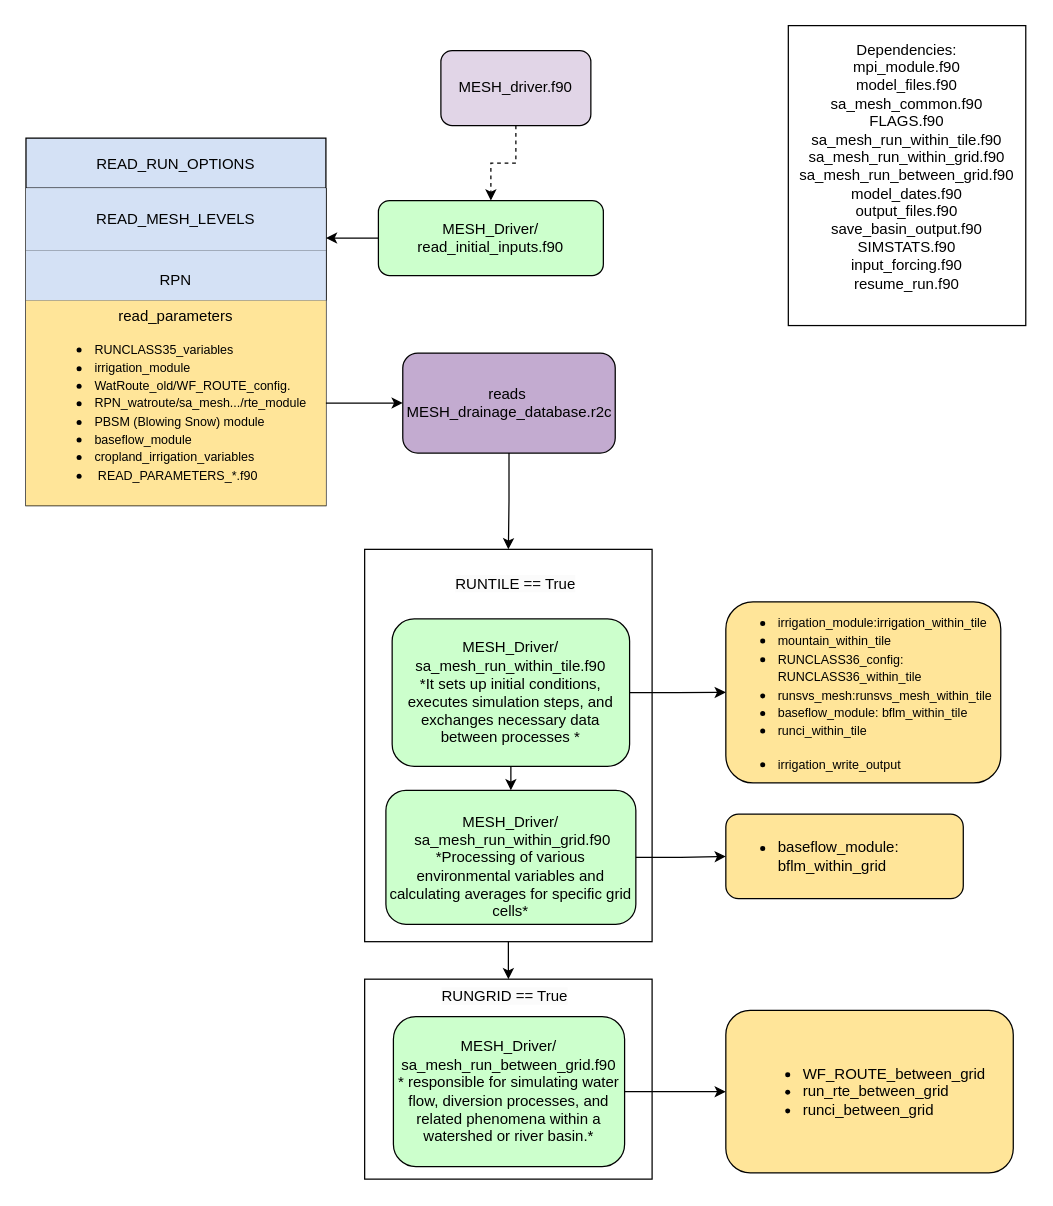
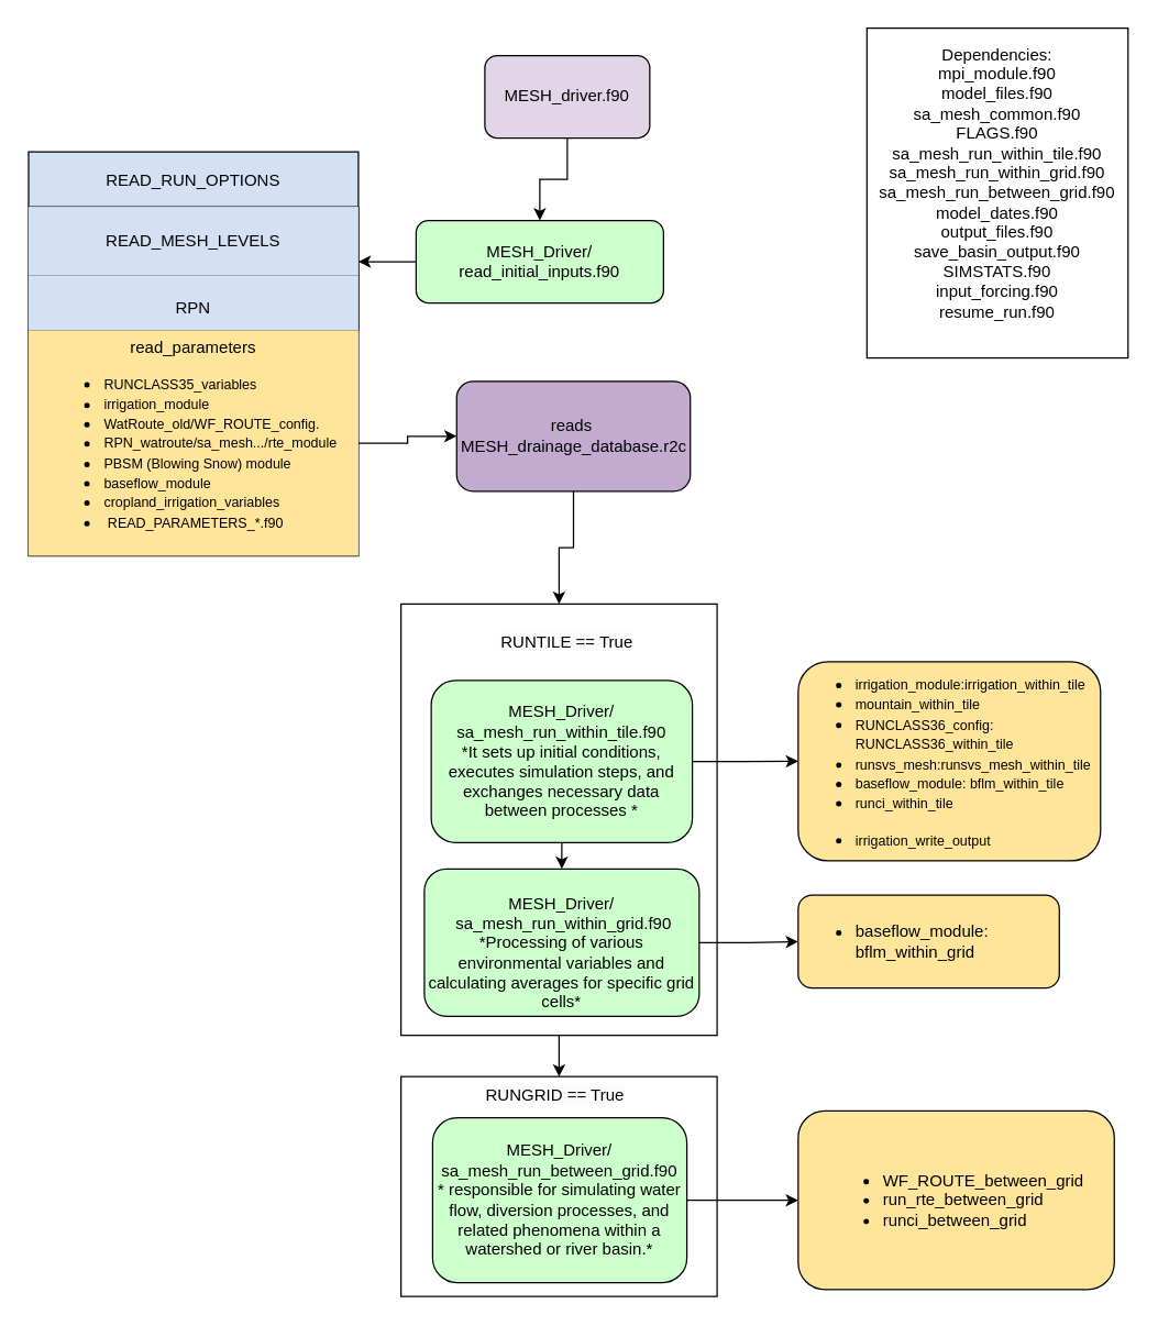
- <mxCell id="3" style="edgeStyle=orthogonalEdgeStyle;rounded=0;orthogonalLoop=1;jettySize=auto;html=1;exitX=0.5;exitY=1;exitDx=0;exitDy=0;dashed=1;" parent="1" source="4" target="6" edge="1"><mxGeometry relative="1" as="geometry" /></mxCell>
+ <mxCell id="3" style="edgeStyle=orthogonalEdgeStyle;rounded=0;orthogonalLoop=1;jettySize=auto;html=1;exitX=0.5;exitY=1;exitDx=0;exitDy=0;" parent="1" source="4" target="6" edge="1"><mxGeometry relative="1" as="geometry" /></mxCell>
- <mxCell id="26" value="reads&amp;nbsp;&lt;div&gt;MESH_drainage_database.r2c&lt;/div&gt;" style="rounded=1;whiteSpace=wrap;html=1;fillColor=#C3ABD0;" parent="1" vertex="1"><mxGeometry x="321.5" y="282" width="170" height="80" as="geometry" /></mxCell>
+ <mxCell id="26" value="reads&amp;nbsp;&lt;div&gt;MESH_drainage_database.r2c&lt;/div&gt;" style="rounded=1;whiteSpace=wrap;html=1;fillColor=#C3ABD0;" parent="1" vertex="1"><mxGeometry x="331.5" y="277" width="170" height="80" as="geometry" /></mxCell>
